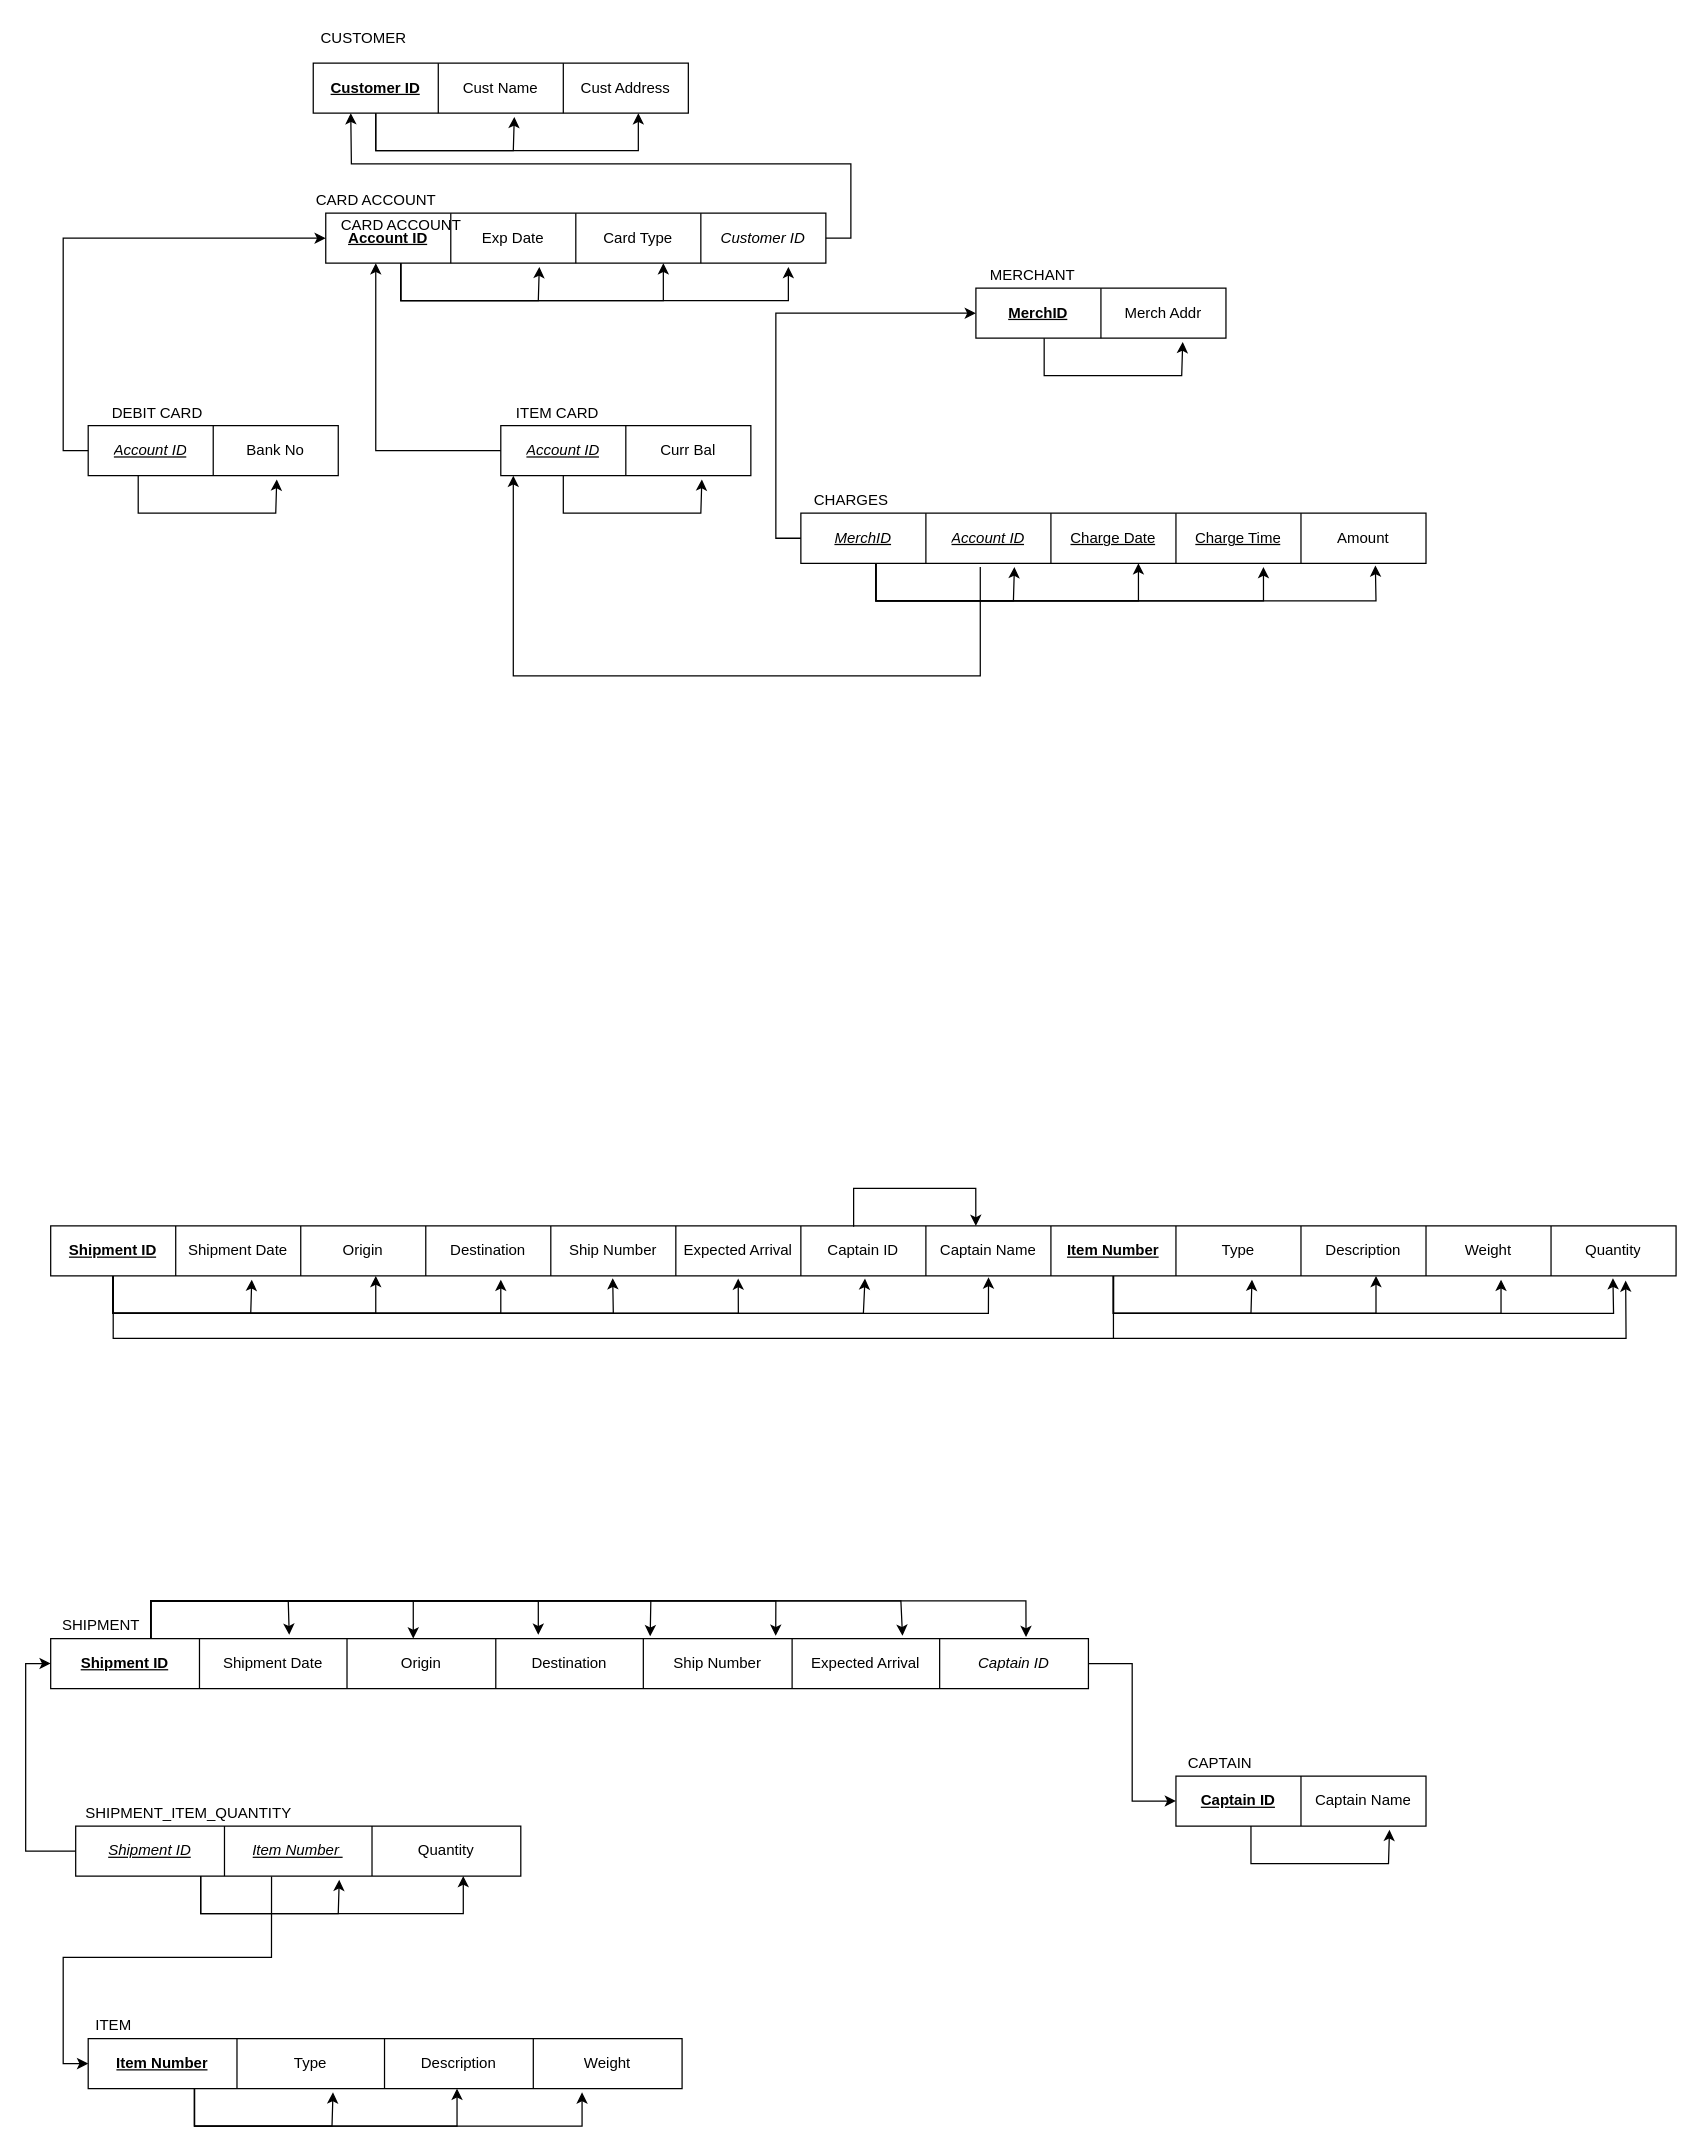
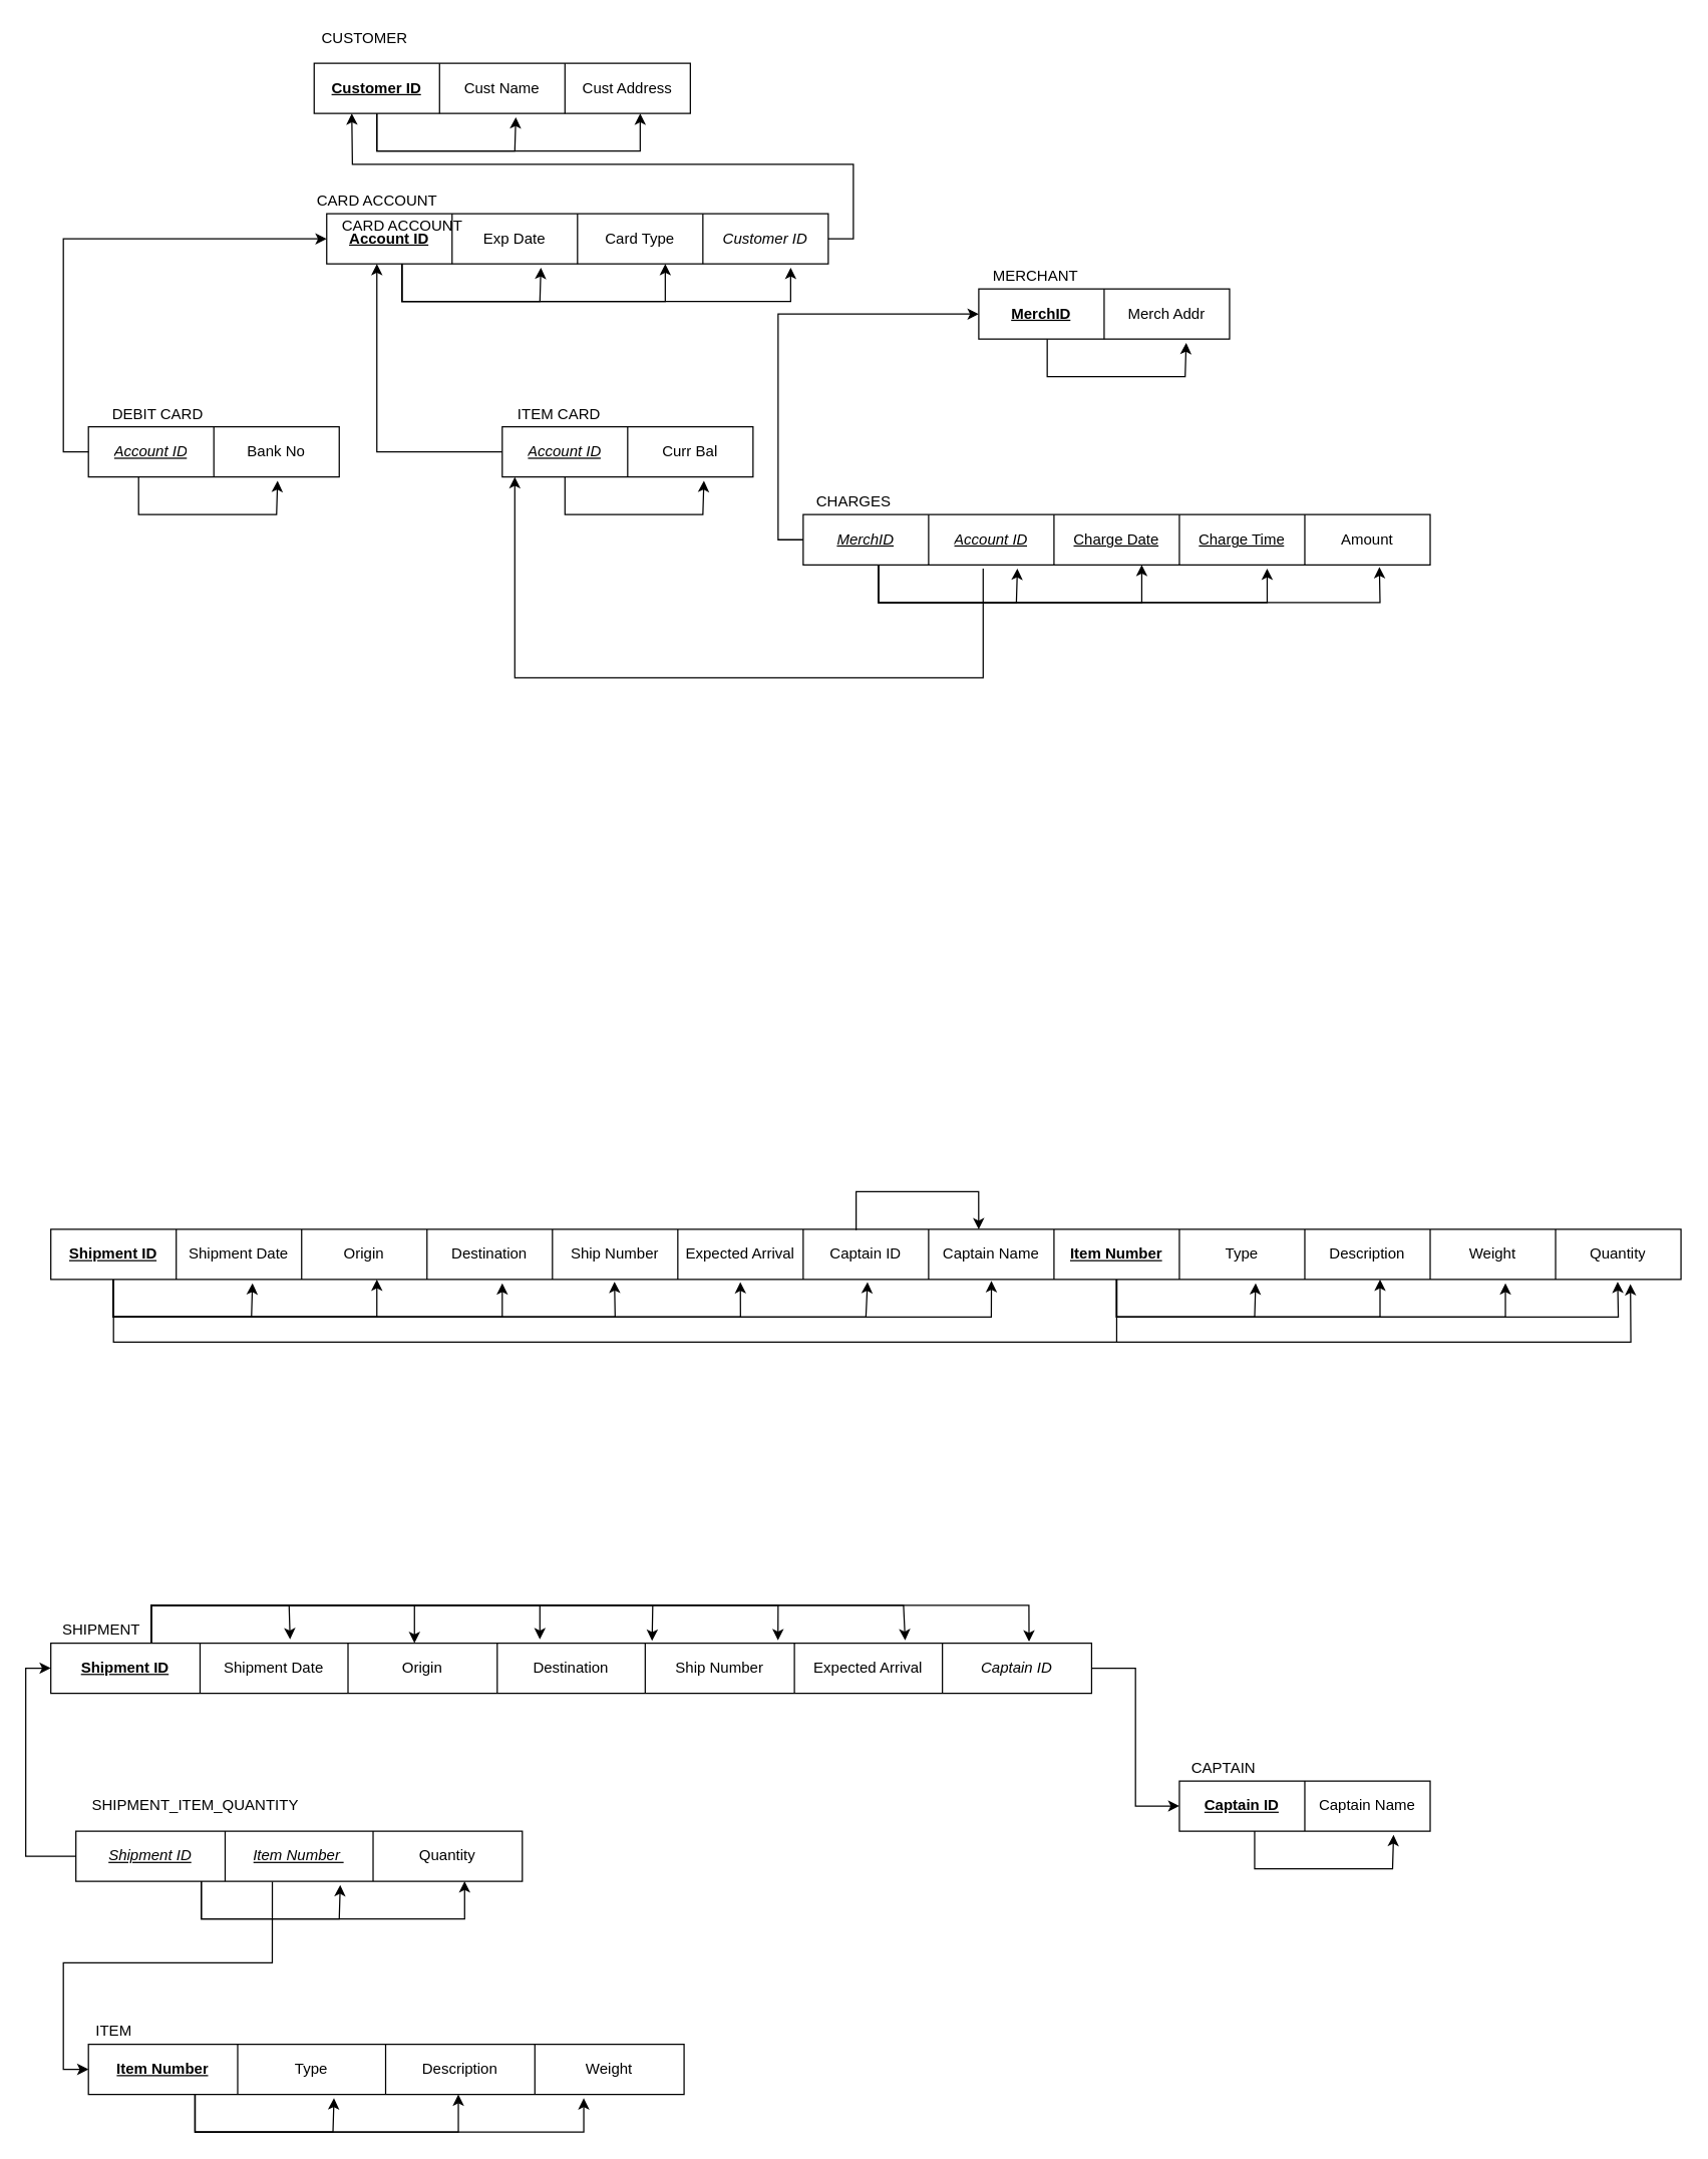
- <mxCell id="115" value="SHIPMENT_ITEM_QUANTITY" style="text;html=1;align=center;verticalAlign=middle;resizable=0;points=[];autosize=1;strokeColor=none;fillColor=none;" vertex="1" parent="1"><mxGeometry x="60" y="1440" width="180" height="20" as="geometry" /></mxCell>
+ <mxCell id="115" value="SHIPMENT_ITEM_QUANTITY" style="text;html=1;align=center;verticalAlign=middle;resizable=0;points=[];autosize=1;strokeColor=none;fillColor=none;" vertex="1" parent="1"><mxGeometry x="65" y="1430" width="180" height="20" as="geometry" /></mxCell>
